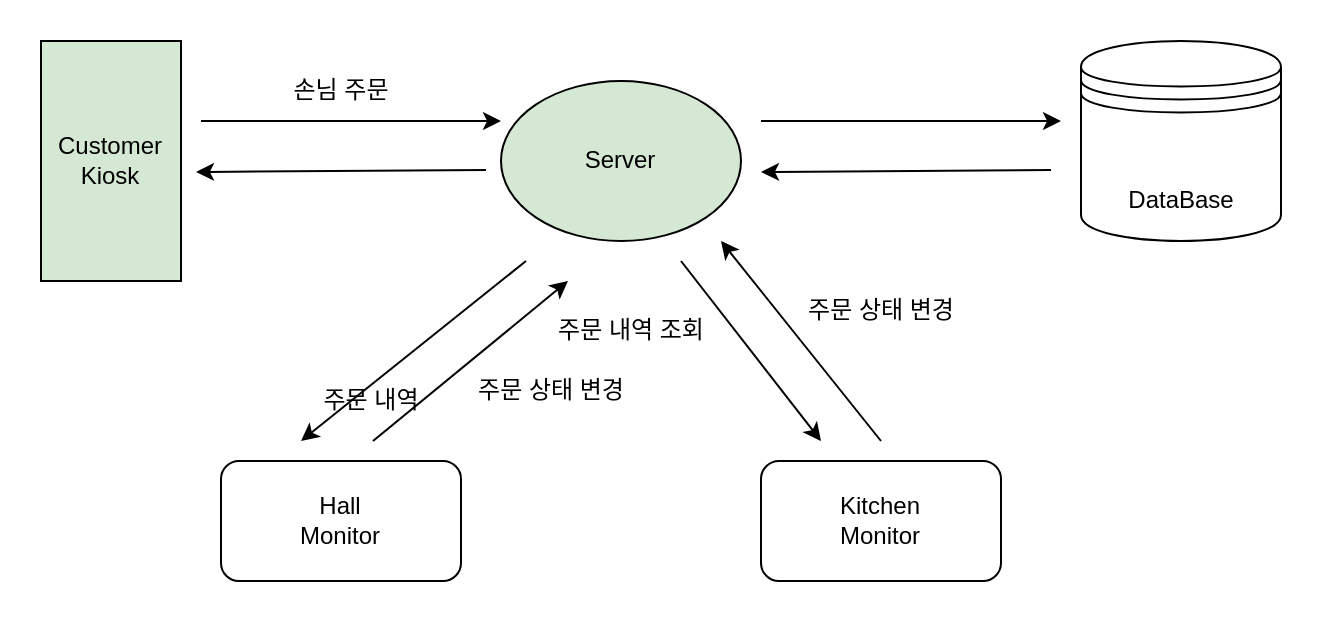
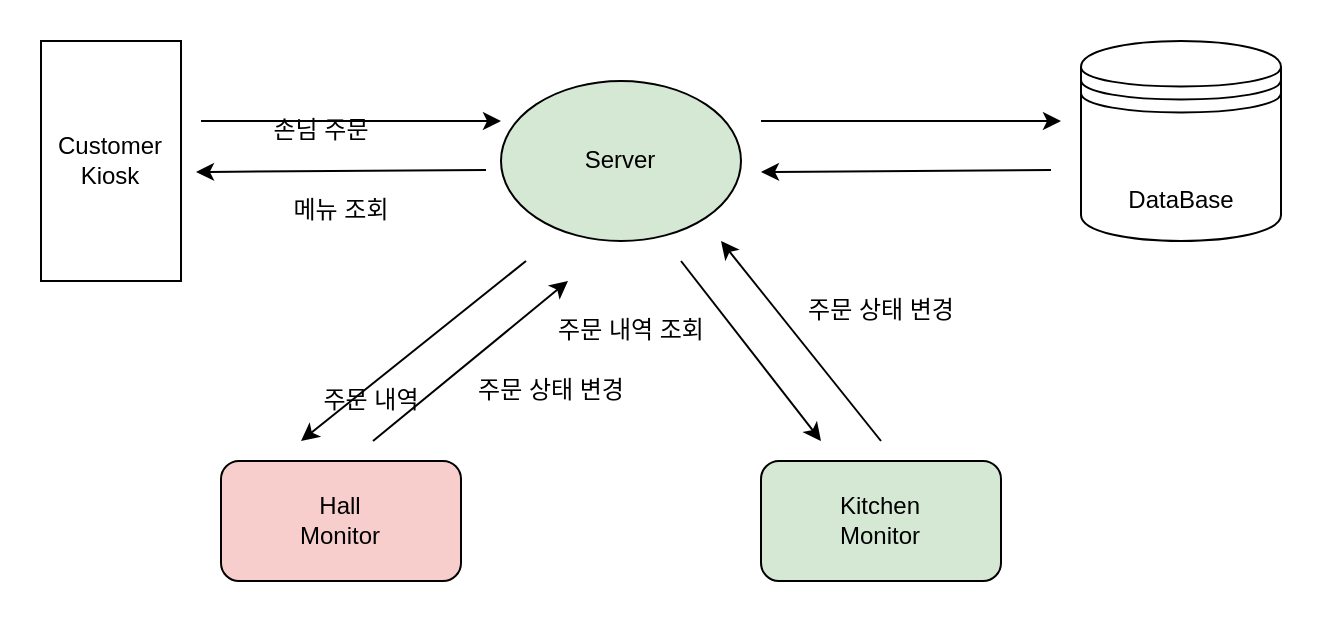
- <mxCell id="16" value="손님 주문" style="text;html=1;align=center;verticalAlign=middle;resizable=0;points=[];autosize=1;strokeColor=none;fillColor=none;" vertex="1" parent="1"><mxGeometry x="135" y="30" width="70" height="30" as="geometry" /></mxCell>
+ <mxCell id="16" value="손님 주문" style="text;html=1;align=center;verticalAlign=middle;resizable=0;points=[];autosize=1;strokeColor=none;fillColor=none;" vertex="1" parent="1"><mxGeometry x="125" y="50" width="70" height="30" as="geometry" /></mxCell>
- <mxCell id="5" value="Customer&lt;div&gt;Kiosk&lt;/div&gt;" style="rounded=0;whiteSpace=wrap;html=1;fillColor=#d5e8d4;" vertex="1" parent="1"><mxGeometry x="20" y="20" width="70" height="120" as="geometry" /></mxCell>
+ <mxCell id="5" value="Customer&lt;div&gt;Kiosk&lt;/div&gt;" style="rounded=0;whiteSpace=wrap;html=1;" vertex="1" parent="1"><mxGeometry x="20" y="20" width="70" height="120" as="geometry" /></mxCell>
+ <mxCell id="17" value="메뉴 조회" style="text;html=1;align=center;verticalAlign=middle;resizable=0;points=[];autosize=1;strokeColor=none;fillColor=none;" vertex="1" parent="1"><mxGeometry x="135" y="90" width="70" height="30" as="geometry" /></mxCell>
- <mxCell id="6" value="Hall&lt;div&gt;Monitor&lt;/div&gt;" style="rounded=1;whiteSpace=wrap;html=1;" vertex="1" parent="1"><mxGeometry x="110" y="230" width="120" height="60" as="geometry" /></mxCell>
+ <mxCell id="6" value="Hall&lt;div&gt;Monitor&lt;/div&gt;" style="rounded=1;whiteSpace=wrap;html=1;fillColor=#f8cecc;" vertex="1" parent="1"><mxGeometry x="110" y="230" width="120" height="60" as="geometry" /></mxCell>
- <mxCell id="7" value="Kitchen&lt;div&gt;Monitor&lt;/div&gt;" style="rounded=1;whiteSpace=wrap;html=1;" vertex="1" parent="1"><mxGeometry x="380" y="230" width="120" height="60" as="geometry" /></mxCell>
+ <mxCell id="7" value="Kitchen&lt;div&gt;Monitor&lt;/div&gt;" style="rounded=1;whiteSpace=wrap;html=1;fillColor=#d5e8d4;" vertex="1" parent="1"><mxGeometry x="380" y="230" width="120" height="60" as="geometry" /></mxCell>
